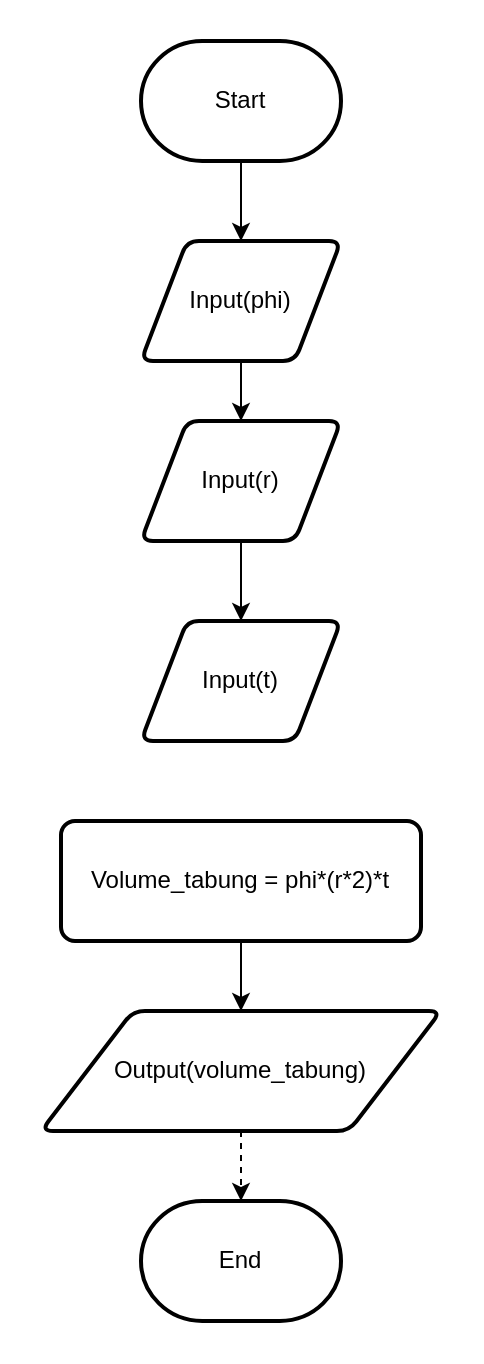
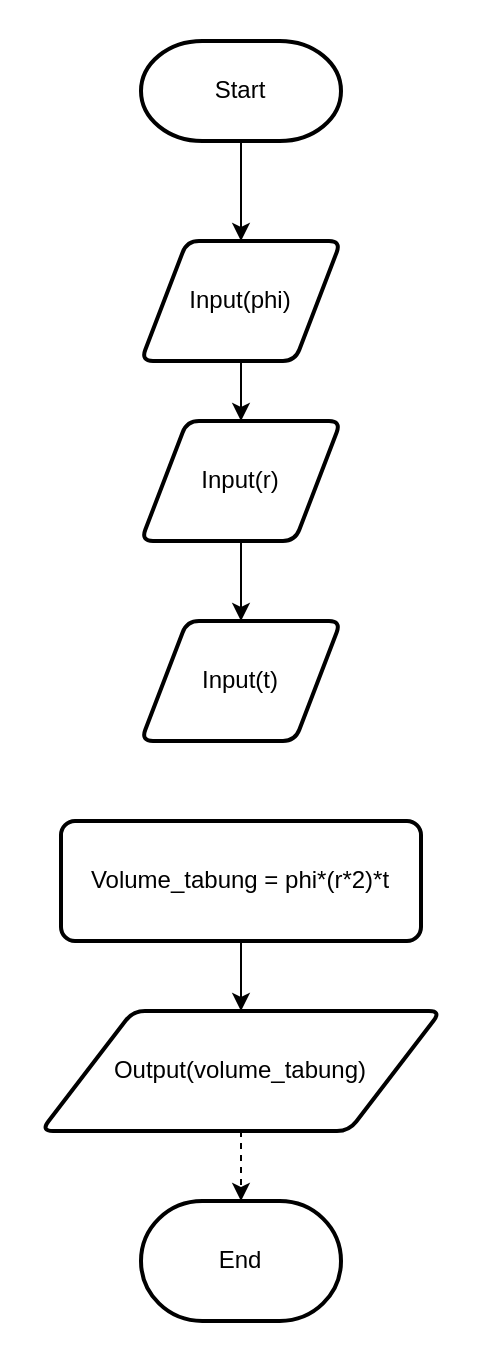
- <mxCell id="3" value="Start" style="strokeWidth=2;html=1;shape=mxgraph.flowchart.terminator;whiteSpace=wrap;" vertex="1" parent="1"><mxGeometry x="70" y="20" width="100" height="60" as="geometry" /></mxCell>
+ <mxCell id="3" value="Start" style="strokeWidth=2;html=1;shape=mxgraph.flowchart.terminator;whiteSpace=wrap;" vertex="1" parent="1"><mxGeometry x="70" y="20" width="100" height="50" as="geometry" /></mxCell>
